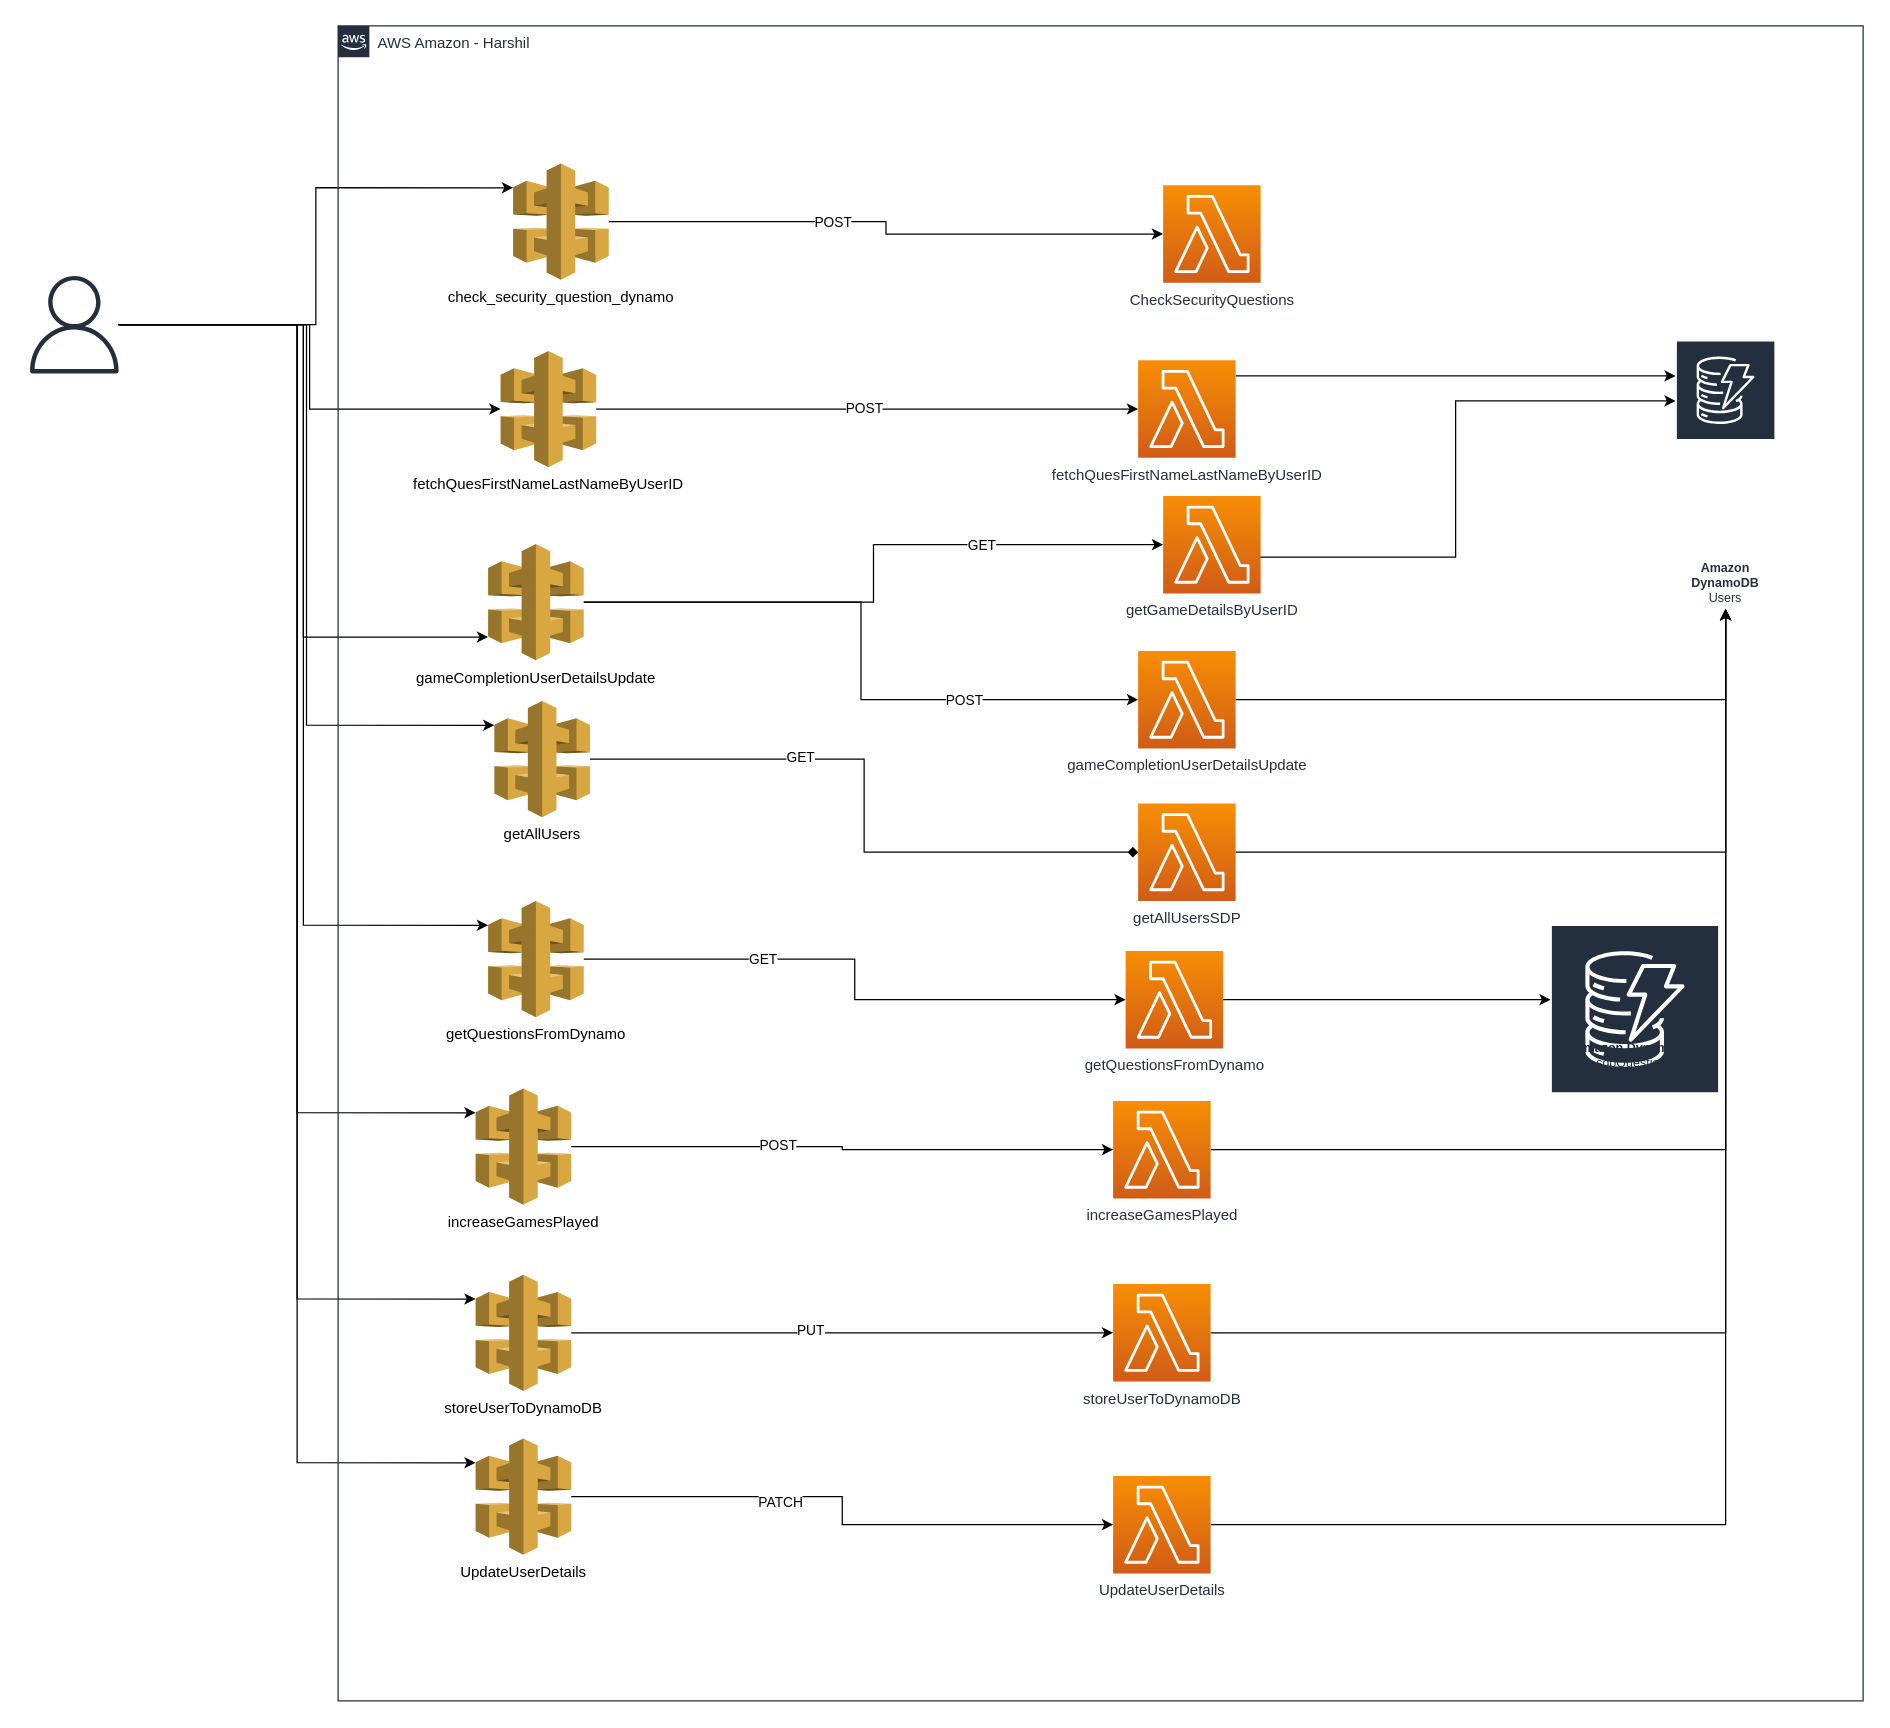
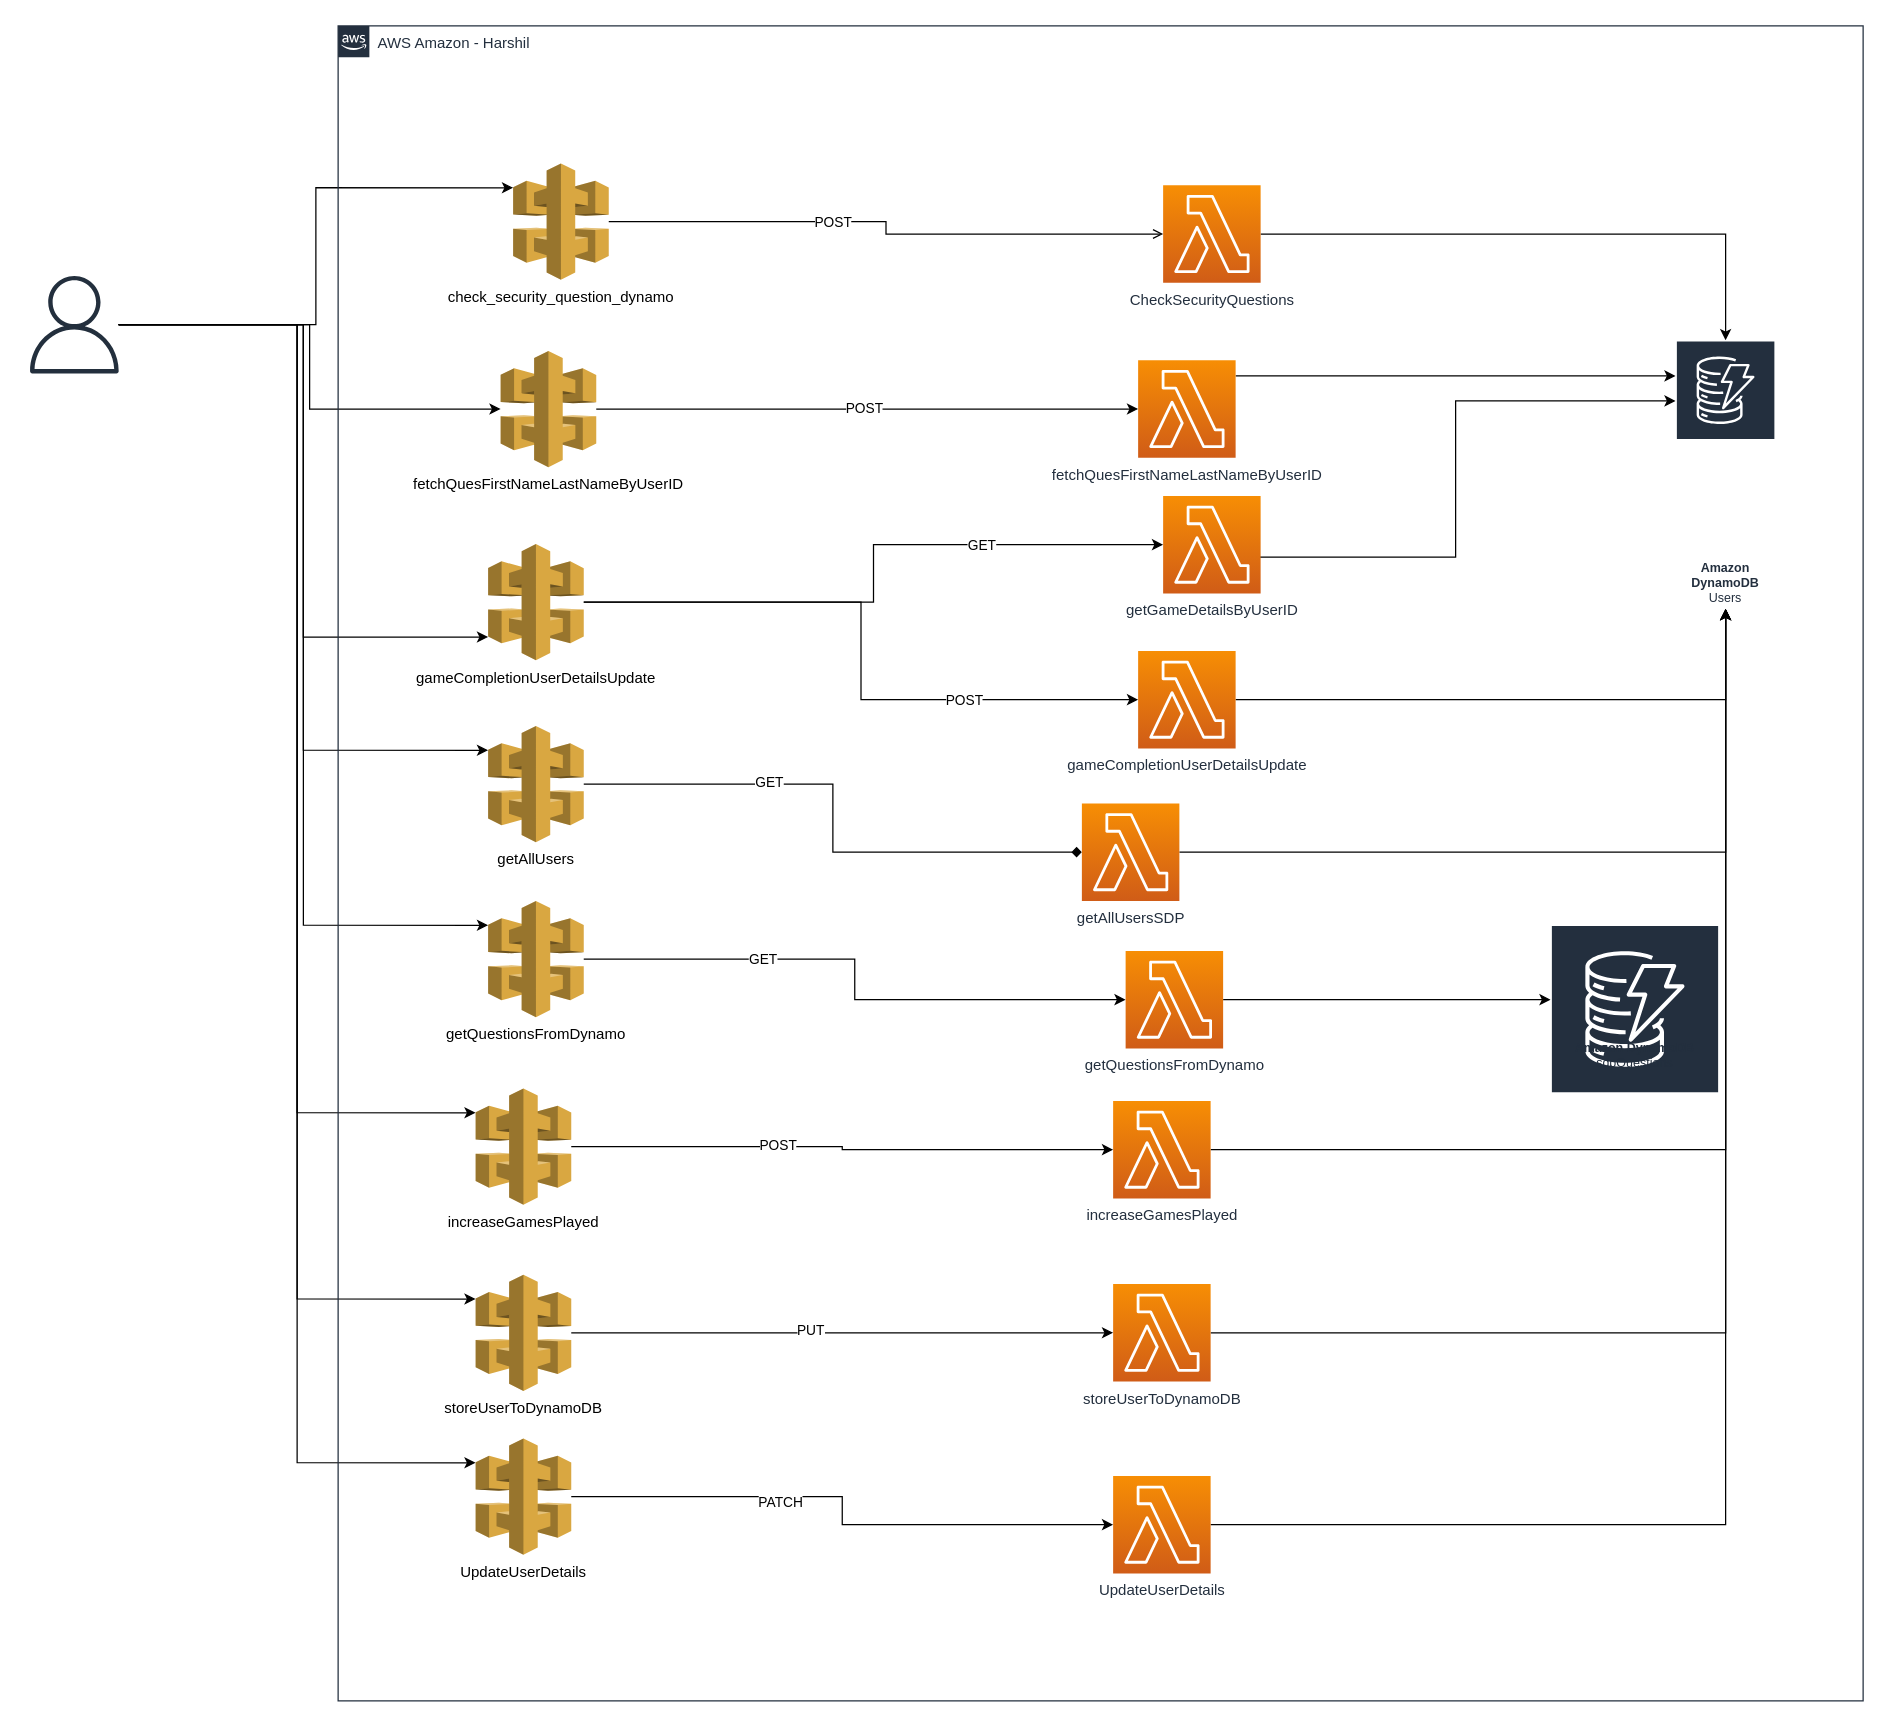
- <mxCell id="12" style="edgeStyle=orthogonalEdgeStyle;rounded=0;orthogonalLoop=1;jettySize=auto;html=1;" edge="1" parent="11" source="14" target="33"><mxGeometry relative="1" as="geometry" /></mxCell>
+ <mxCell id="12" style="edgeStyle=orthogonalEdgeStyle;rounded=0;orthogonalLoop=1;jettySize=auto;html=1;endArrow=open;" edge="1" parent="11" source="14" target="33"><mxGeometry relative="1" as="geometry" /></mxCell>
+ <mxCell id="32" style="edgeStyle=orthogonalEdgeStyle;rounded=0;orthogonalLoop=1;jettySize=auto;html=1;" edge="1" parent="11" source="33" target="50"><mxGeometry relative="1" as="geometry" /></mxCell>
- <mxCell id="20" value="getAllUsers" style="outlineConnect=0;dashed=0;verticalLabelPosition=bottom;verticalAlign=top;align=center;html=1;shape=mxgraph.aws3.api_gateway;fillColor=#D9A741;gradientColor=none;" vertex="1" parent="11"><mxGeometry x="125" y="540" width="76.5" height="93" as="geometry" /></mxCell>
+ <mxCell id="20" value="getAllUsers" style="outlineConnect=0;dashed=0;verticalLabelPosition=bottom;verticalAlign=top;align=center;html=1;shape=mxgraph.aws3.api_gateway;fillColor=#D9A741;gradientColor=none;" vertex="1" parent="11"><mxGeometry x="120" y="560" width="76.5" height="93" as="geometry" /></mxCell>
- <mxCell id="41" value="getAllUsersSDP" style="sketch=0;points=[[0,0,0],[0.25,0,0],[0.5,0,0],[0.75,0,0],[1,0,0],[0,1,0],[0.25,1,0],[0.5,1,0],[0.75,1,0],[1,1,0],[0,0.25,0],[0,0.5,0],[0,0.75,0],[1,0.25,0],[1,0.5,0],[1,0.75,0]];outlineConnect=0;fontColor=#232F3E;gradientColor=#F78E04;gradientDirection=north;fillColor=#D05C17;strokeColor=#ffffff;dashed=0;verticalLabelPosition=bottom;verticalAlign=top;align=center;html=1;fontSize=12;fontStyle=0;aspect=fixed;shape=mxgraph.aws4.resourceIcon;resIcon=mxgraph.aws4.lambda;" vertex="1" parent="11"><mxGeometry x="640" y="622" width="78" height="78" as="geometry" /></mxCell>
+ <mxCell id="41" value="getAllUsersSDP" style="sketch=0;points=[[0,0,0],[0.25,0,0],[0.5,0,0],[0.75,0,0],[1,0,0],[0,1,0],[0.25,1,0],[0.5,1,0],[0.75,1,0],[1,1,0],[0,0.25,0],[0,0.5,0],[0,0.75,0],[1,0.25,0],[1,0.5,0],[1,0.75,0]];outlineConnect=0;fontColor=#232F3E;gradientColor=#F78E04;gradientDirection=north;fillColor=#D05C17;strokeColor=#ffffff;dashed=0;verticalLabelPosition=bottom;verticalAlign=top;align=center;html=1;fontSize=12;fontStyle=0;aspect=fixed;shape=mxgraph.aws4.resourceIcon;resIcon=mxgraph.aws4.lambda;" vertex="1" parent="11"><mxGeometry x="595" y="622" width="78" height="78" as="geometry" /></mxCell>
